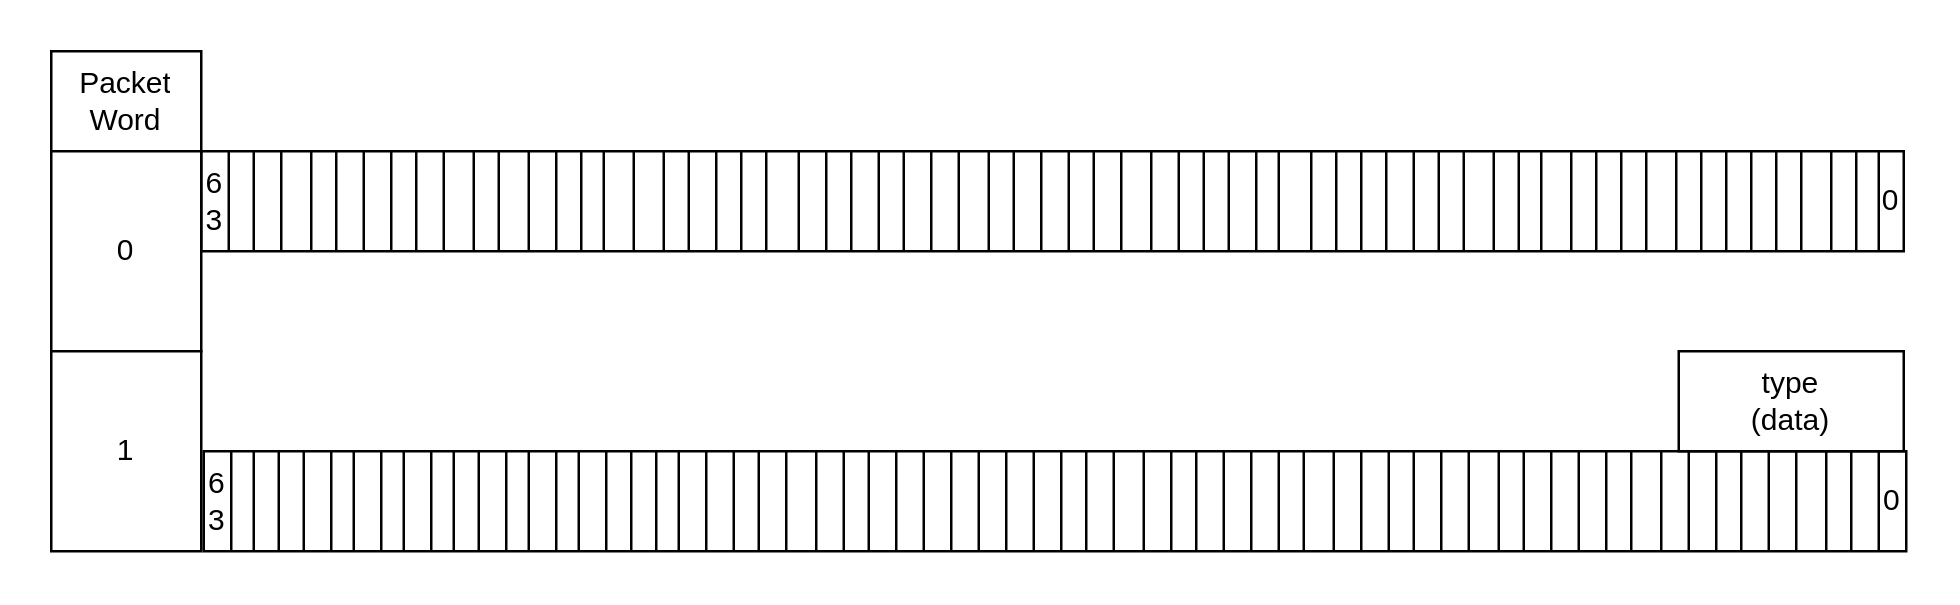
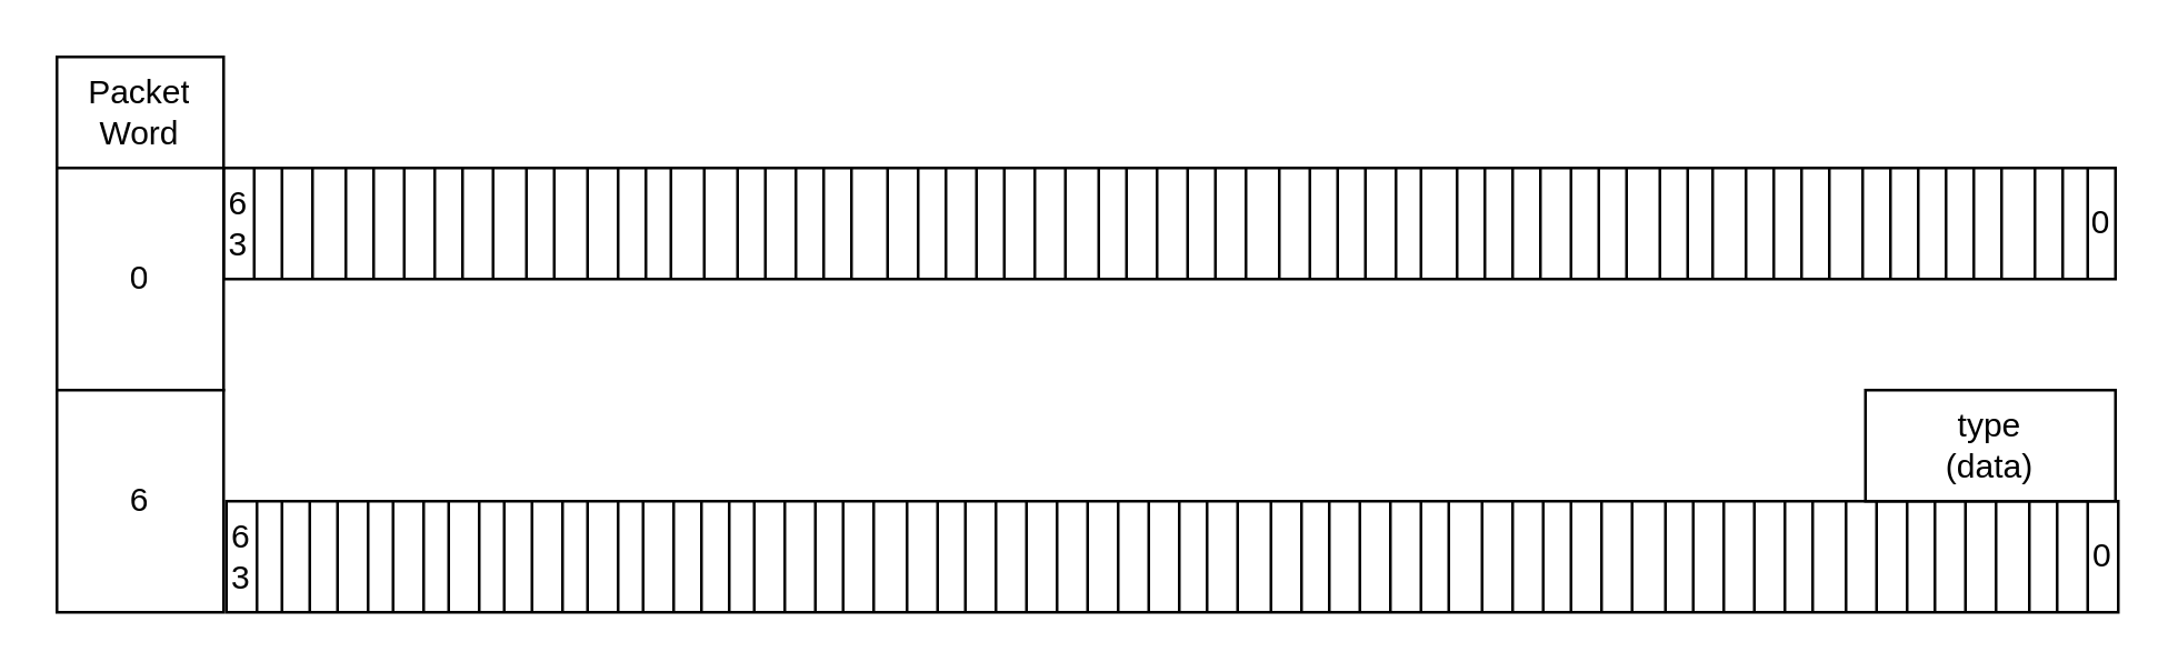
- <mxCell id="142" value="1" style="shape=partialRectangle;html=1;whiteSpace=wrap;connectable=0;overflow=hidden;fillColor=none;top=0;left=0;bottom=0;right=0;pointerEvents=1;" vertex="1" parent="141"><mxGeometry width="60" height="80" as="geometry"><mxRectangle width="60" height="80" as="alternateBounds" /></mxGeometry></mxCell>
+ <mxCell id="142" value="6" style="shape=partialRectangle;html=1;whiteSpace=wrap;connectable=0;overflow=hidden;fillColor=none;top=0;left=0;bottom=0;right=0;pointerEvents=1;" vertex="1" parent="141"><mxGeometry width="60" height="80" as="geometry"><mxRectangle width="60" height="80" as="alternateBounds" /></mxGeometry></mxCell>
